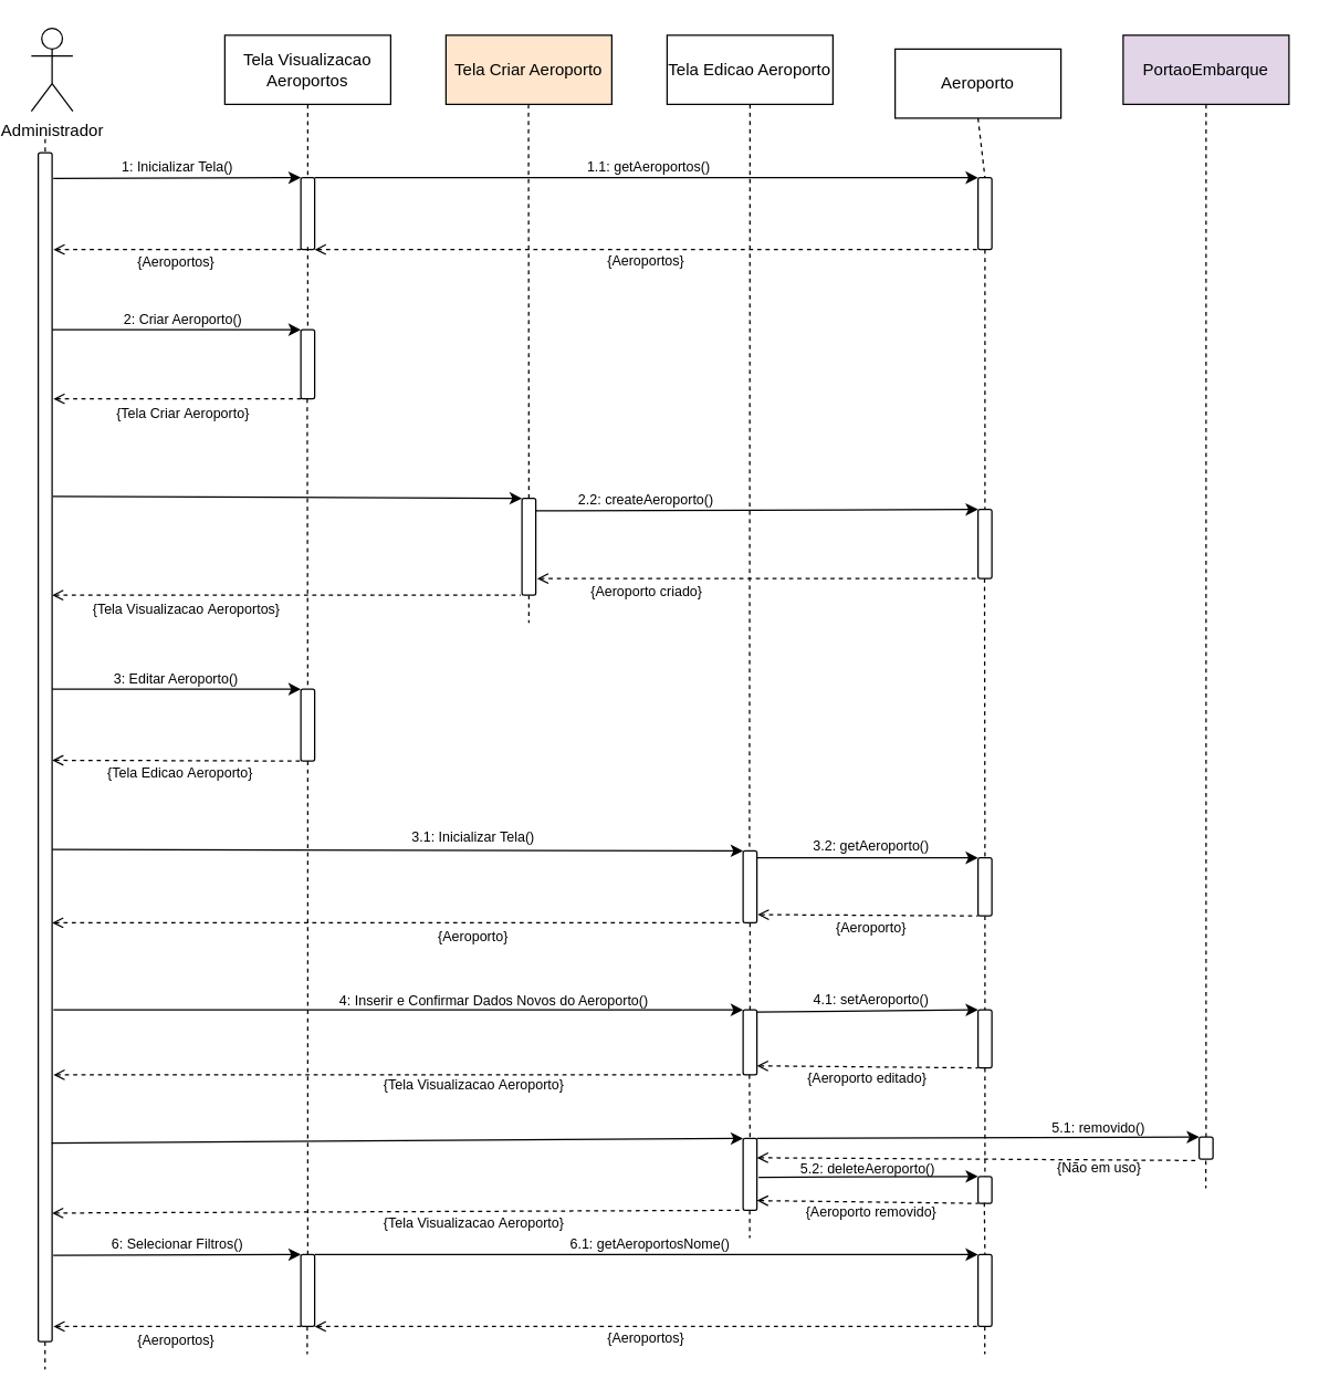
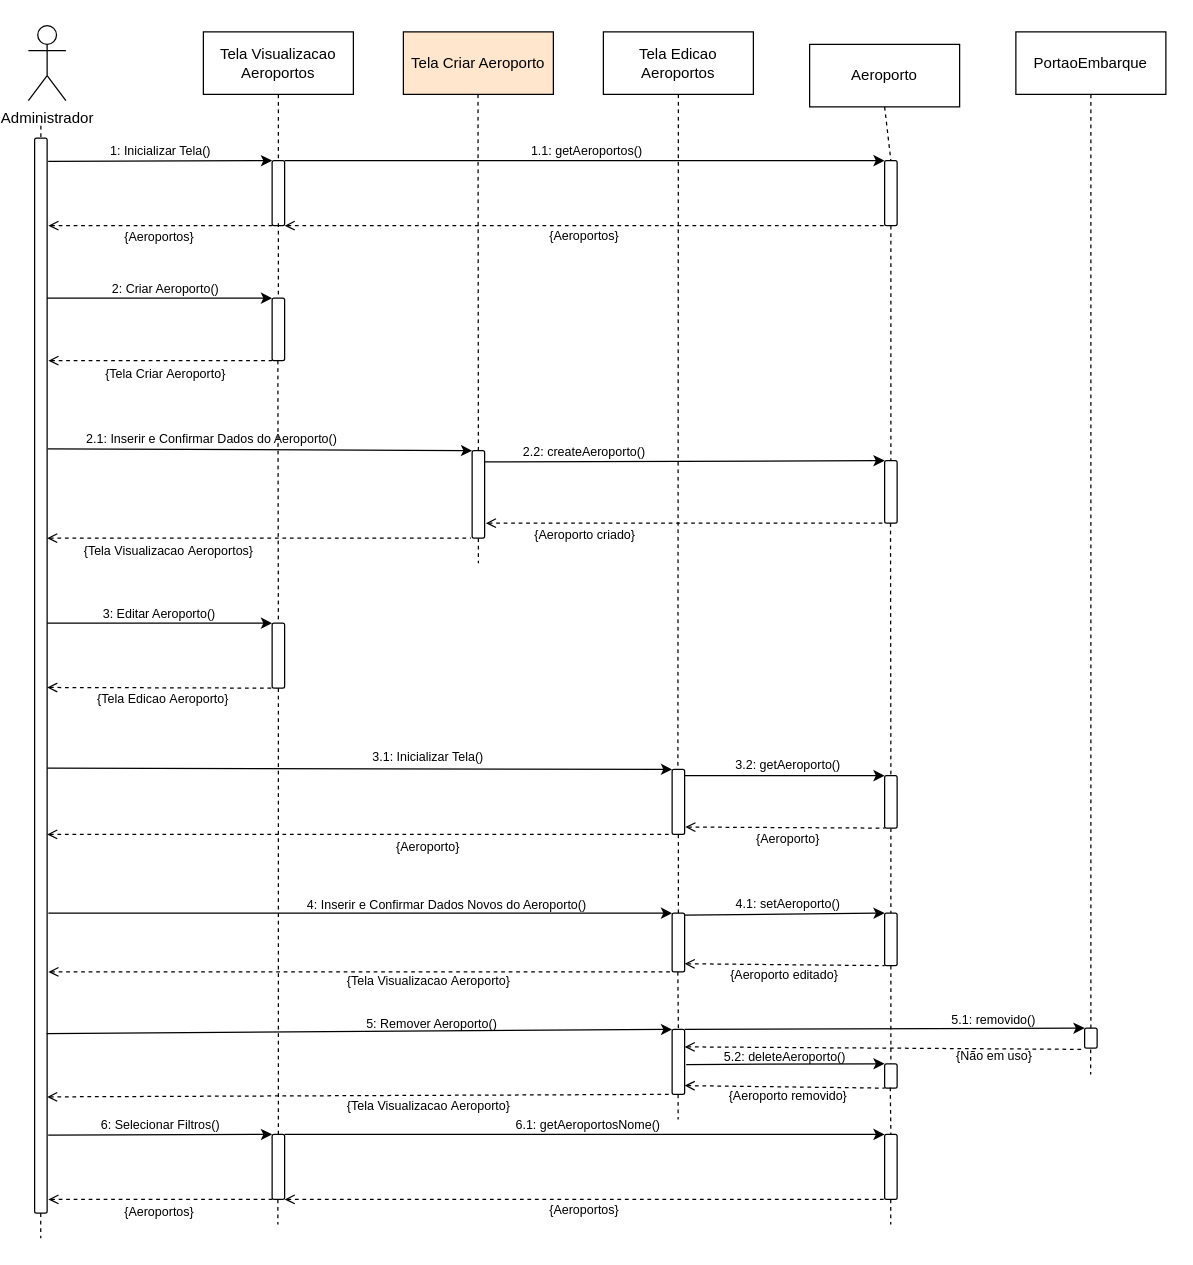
- <mxCell id="25" value="Tela Edicao Aeroporto" style="rounded=0;whiteSpace=wrap;html=1;" parent="1" vertex="1"><mxGeometry x="480" y="25" width="120" height="50" as="geometry" /></mxCell>
+ <mxCell id="25" value="Tela Edicao Aeroportos" style="rounded=0;whiteSpace=wrap;html=1;" parent="1" vertex="1"><mxGeometry x="480" y="25" width="120" height="50" as="geometry" /></mxCell>
- <mxCell id="99" value="PortaoEmbarque" style="rounded=0;whiteSpace=wrap;html=1;fillColor=#e1d5e7;" parent="1" vertex="1"><mxGeometry x="810" y="25" width="120" height="50" as="geometry" /></mxCell>
+ <mxCell id="99" value="PortaoEmbarque" style="rounded=0;whiteSpace=wrap;html=1;" parent="1" vertex="1"><mxGeometry x="810" y="25" width="120" height="50" as="geometry" /></mxCell>
+ <mxCell id="18" value="&lt;font&gt;2.1: Inserir e Confirmar Dados do &lt;/font&gt;Aeroporto&lt;font&gt;()&lt;/font&gt;" style="text;html=1;align=center;verticalAlign=middle;whiteSpace=wrap;rounded=0;fontSize=10;" parent="1" vertex="1"><mxGeometry x="42" y="340" width="250" height="20" as="geometry" /></mxCell>
+ <mxCell id="62" value="&lt;font&gt;5: Remover &lt;/font&gt;Aeroporto&lt;font&gt;()&lt;/font&gt;" style="text;html=1;align=center;verticalAlign=middle;whiteSpace=wrap;rounded=0;fontSize=10;" parent="1" vertex="1"><mxGeometry x="218" y="807.5" width="250" height="20" as="geometry" /></mxCell>
